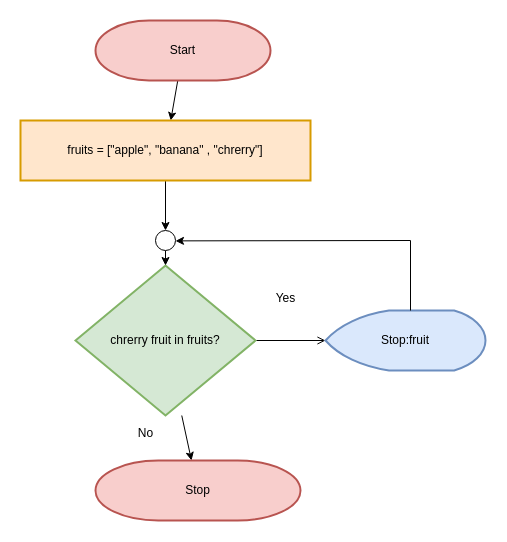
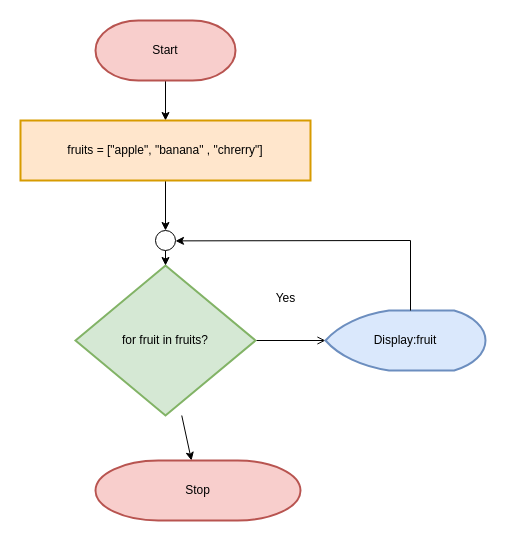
- <mxCell id="3" value="Start" style="strokeWidth=2;html=1;shape=mxgraph.flowchart.terminator;whiteSpace=wrap;fillColor=#f8cecc;strokeColor=#b85450;" vertex="1" parent="1"><mxGeometry x="95" y="20" width="175" height="60" as="geometry" /></mxCell>
+ <mxCell id="3" value="Start" style="strokeWidth=2;html=1;shape=mxgraph.flowchart.terminator;whiteSpace=wrap;fillColor=#f8cecc;strokeColor=#b85450;" vertex="1" parent="1"><mxGeometry x="95" y="20" width="140" height="60" as="geometry" /></mxCell>
- <mxCell id="8" value="chrerry fruit in fruits?" style="strokeWidth=2;html=1;shape=mxgraph.flowchart.decision;whiteSpace=wrap;fillColor=#d5e8d4;strokeColor=#82b366;" vertex="1" parent="1"><mxGeometry x="75" y="265" width="180" height="150" as="geometry" /></mxCell>
+ <mxCell id="8" value="for fruit in fruits?" style="strokeWidth=2;html=1;shape=mxgraph.flowchart.decision;whiteSpace=wrap;fillColor=#d5e8d4;strokeColor=#82b366;" vertex="1" parent="1"><mxGeometry x="75" y="265" width="180" height="150" as="geometry" /></mxCell>
- <mxCell id="10" value="Stop:fruit" style="strokeWidth=2;html=1;shape=mxgraph.flowchart.display;whiteSpace=wrap;fillColor=#dae8fc;strokeColor=#6c8ebf;" vertex="1" parent="1"><mxGeometry x="325" y="310" width="160" height="60" as="geometry" /></mxCell>
+ <mxCell id="10" value="Display:fruit" style="strokeWidth=2;html=1;shape=mxgraph.flowchart.display;whiteSpace=wrap;fillColor=#dae8fc;strokeColor=#6c8ebf;" vertex="1" parent="1"><mxGeometry x="325" y="310" width="160" height="60" as="geometry" /></mxCell>
- <mxCell id="16" value="No" style="text;html=1;align=center;verticalAlign=middle;resizable=0;points=[];autosize=1;strokeColor=none;fillColor=none;" vertex="1" parent="1"><mxGeometry x="125" y="418" width="40" height="30" as="geometry" /></mxCell>
